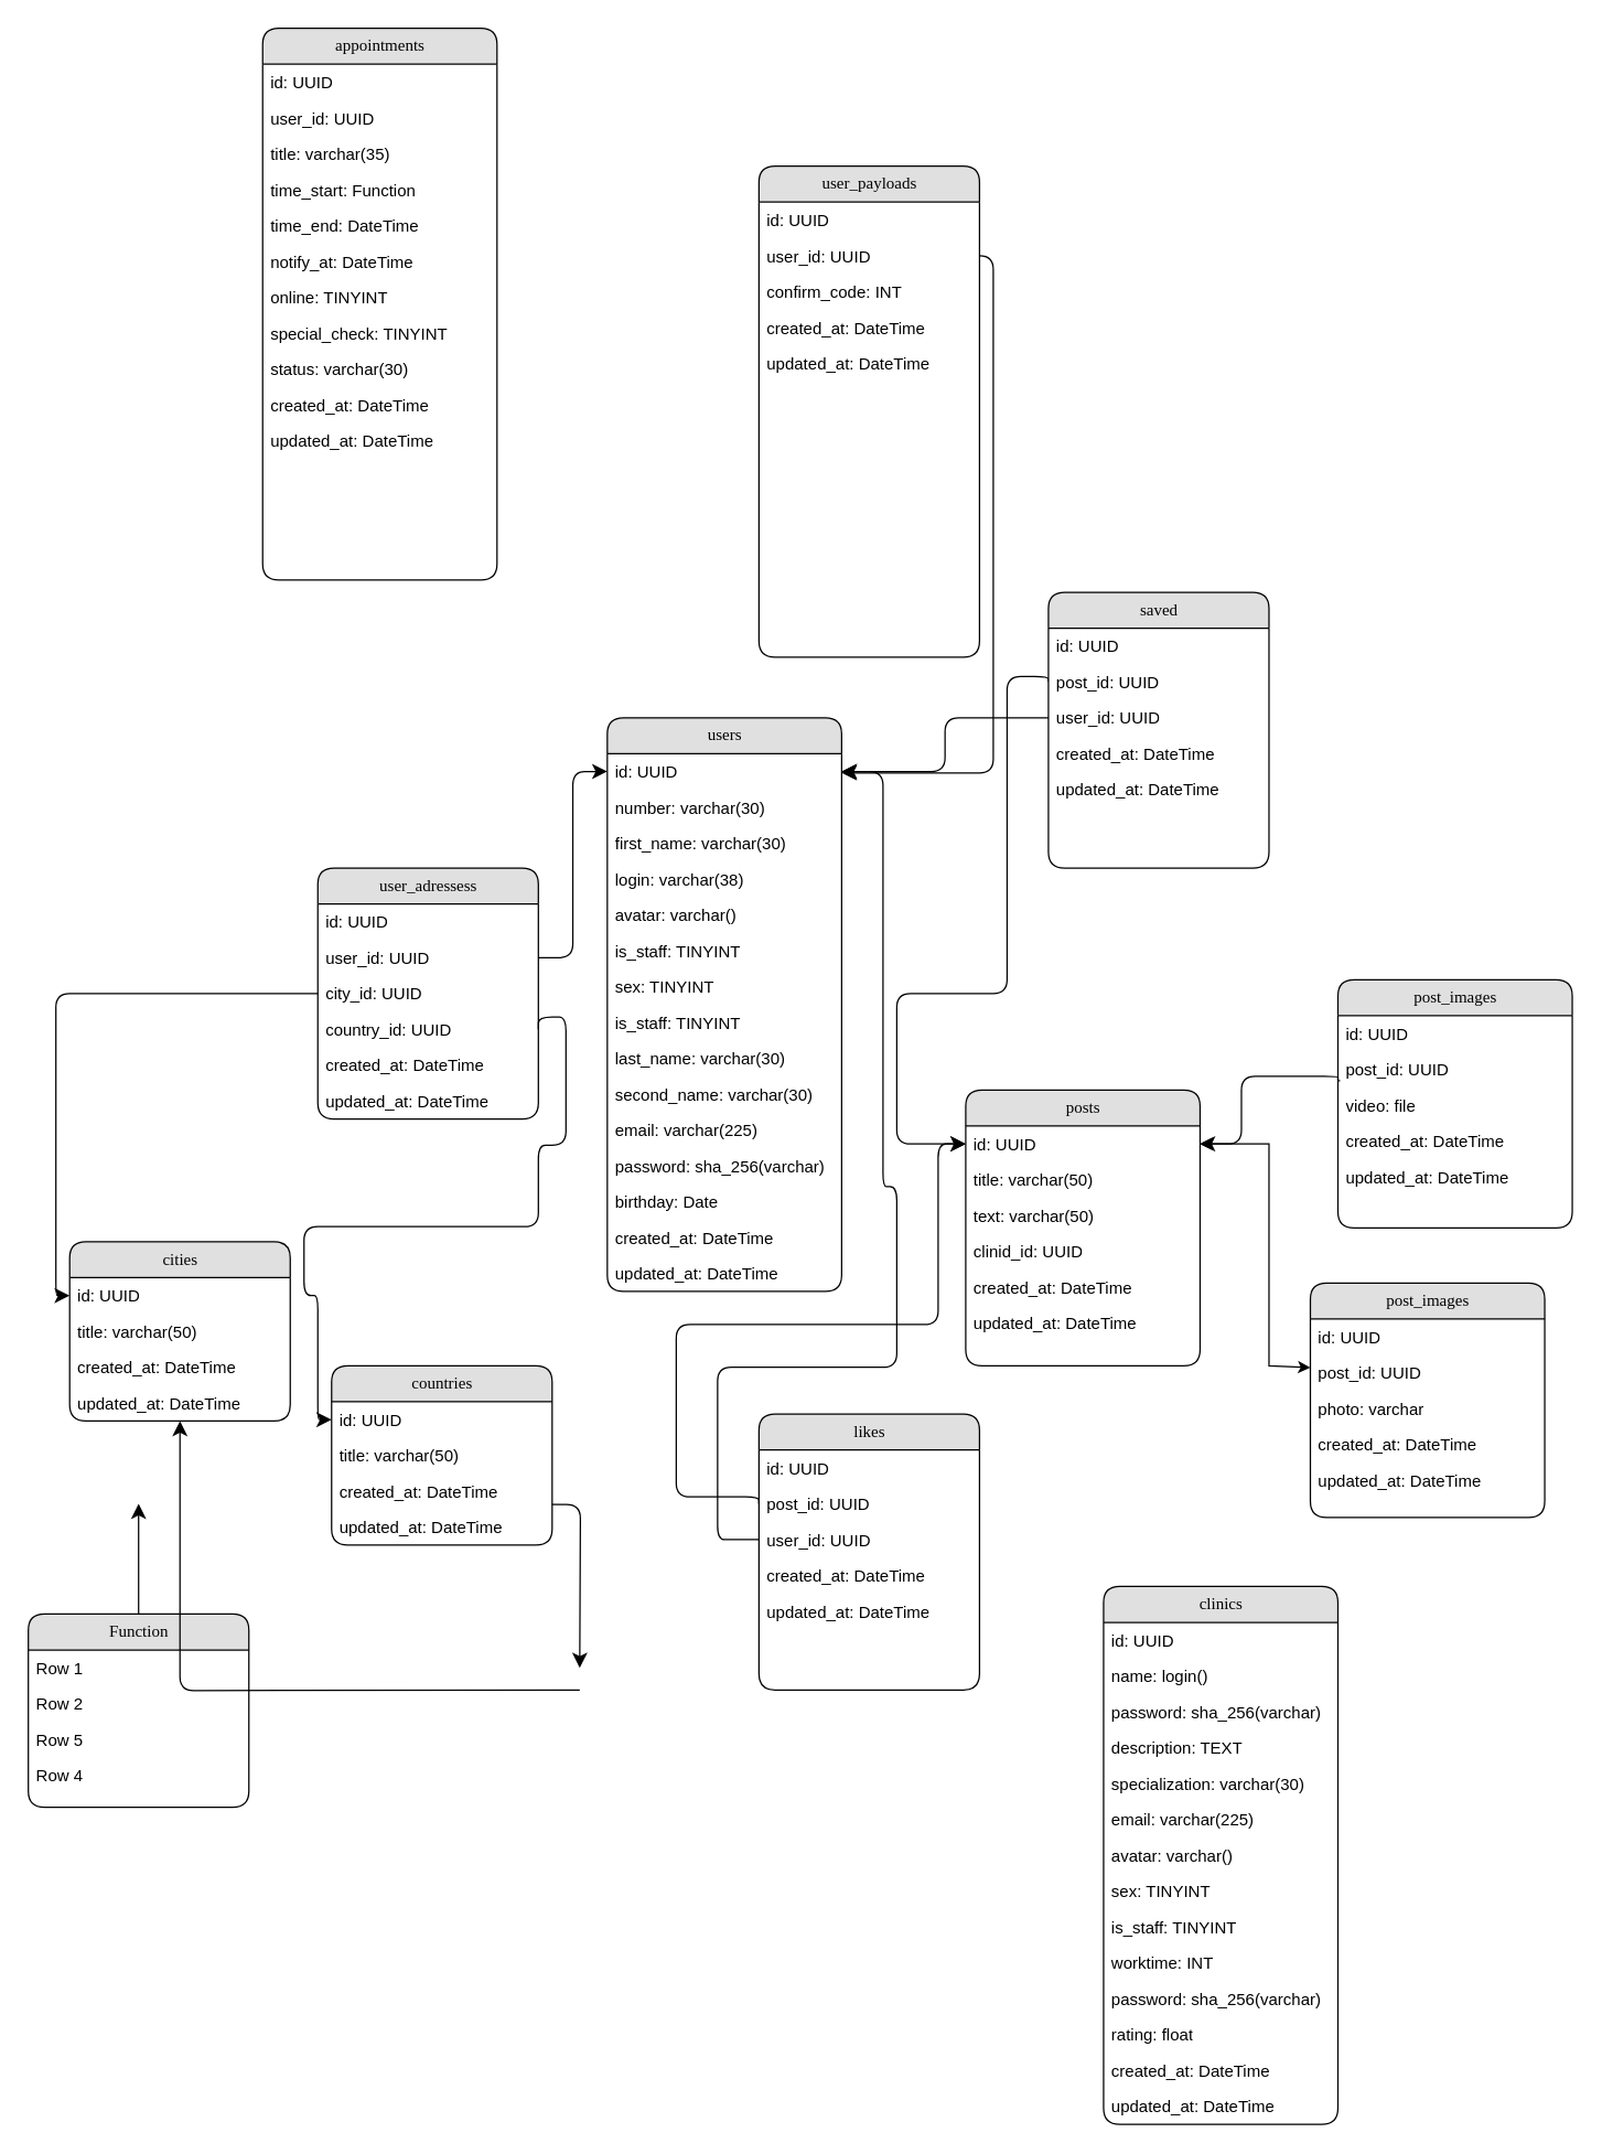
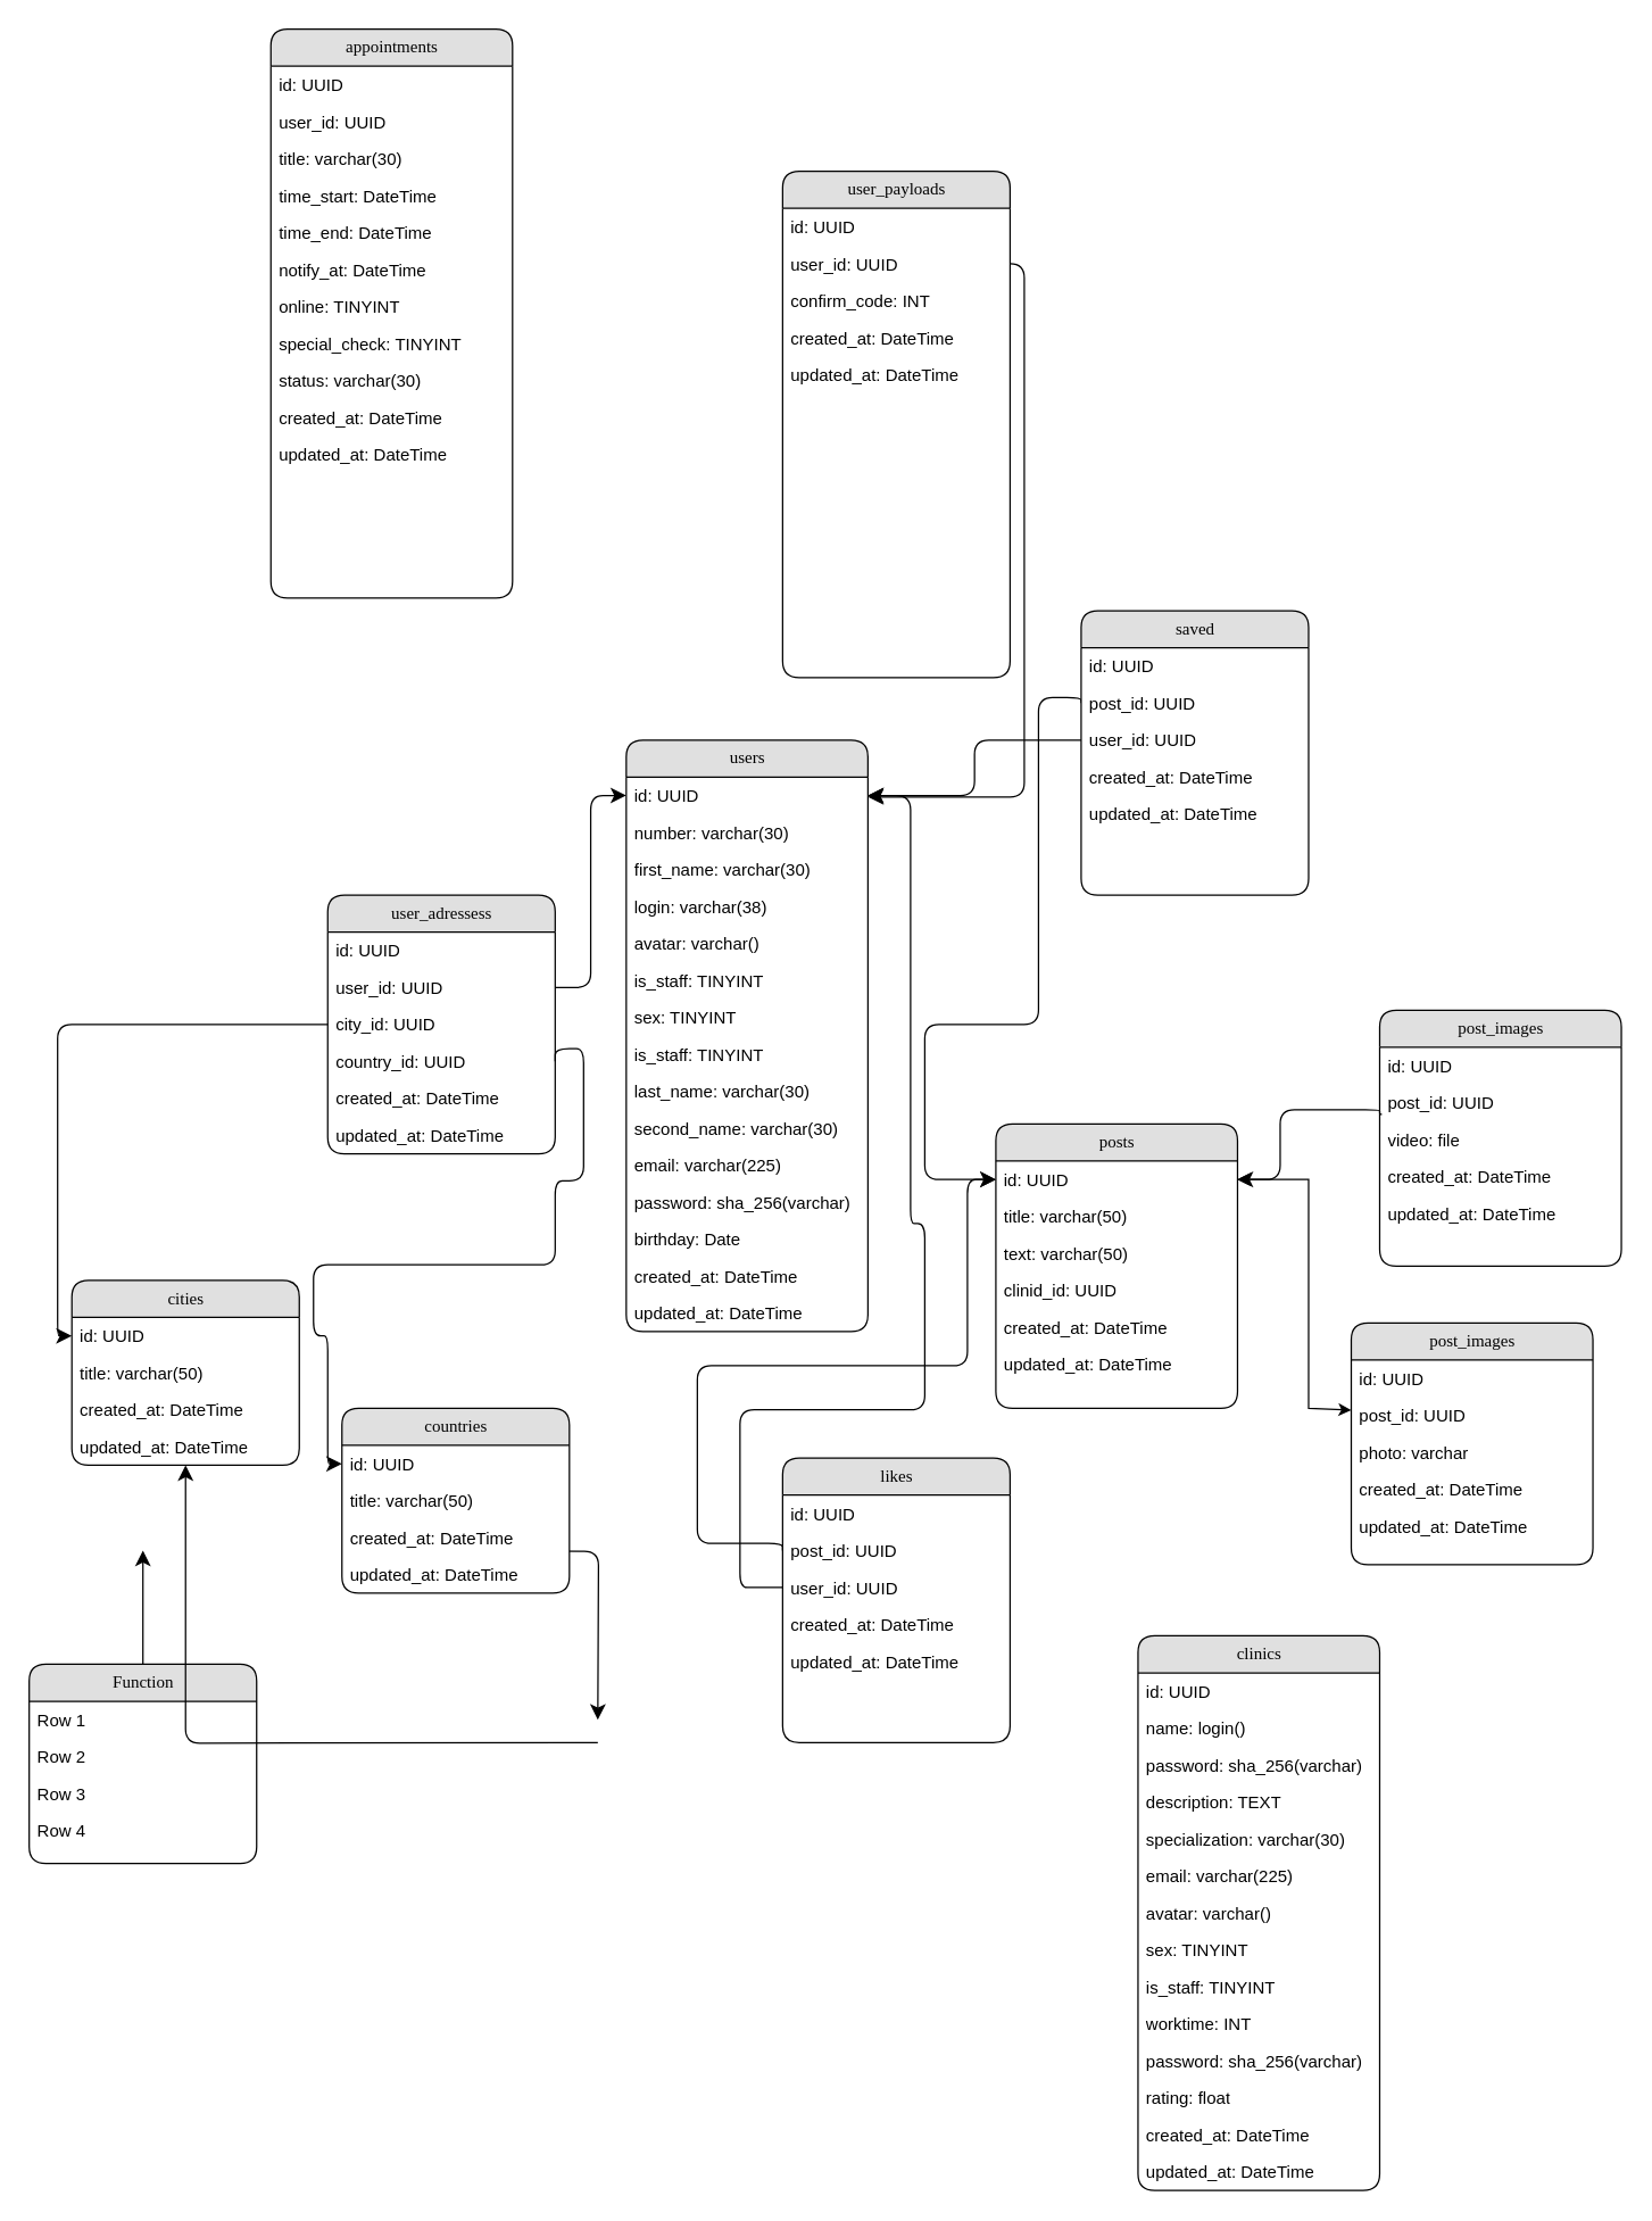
- <mxCell id="108" value="title: varchar(35)" style="text;html=1;strokeColor=none;fillColor=none;spacingLeft=4;spacingRight=4;whiteSpace=wrap;overflow=hidden;rotatable=0;points=[[0,0.5],[1,0.5]];portConstraint=eastwest;" vertex="1" parent="105"><mxGeometry y="78" width="170" height="26" as="geometry" /></mxCell>
+ <mxCell id="108" value="title: varchar(30)" style="text;html=1;strokeColor=none;fillColor=none;spacingLeft=4;spacingRight=4;whiteSpace=wrap;overflow=hidden;rotatable=0;points=[[0,0.5],[1,0.5]];portConstraint=eastwest;" vertex="1" parent="105"><mxGeometry y="78" width="170" height="26" as="geometry" /></mxCell>
- <mxCell id="109" value="time_start: Function" style="text;html=1;strokeColor=none;fillColor=none;spacingLeft=4;spacingRight=4;whiteSpace=wrap;overflow=hidden;rotatable=0;points=[[0,0.5],[1,0.5]];portConstraint=eastwest;" vertex="1" parent="105"><mxGeometry y="104" width="170" height="26" as="geometry" /></mxCell>
+ <mxCell id="109" value="time_start: DateTime" style="text;html=1;strokeColor=none;fillColor=none;spacingLeft=4;spacingRight=4;whiteSpace=wrap;overflow=hidden;rotatable=0;points=[[0,0.5],[1,0.5]];portConstraint=eastwest;" vertex="1" parent="105"><mxGeometry y="104" width="170" height="26" as="geometry" /></mxCell>
- <mxCell id="28" value="Row 5" style="text;html=1;strokeColor=none;fillColor=none;spacingLeft=4;spacingRight=4;whiteSpace=wrap;overflow=hidden;rotatable=0;points=[[0,0.5],[1,0.5]];portConstraint=eastwest;" parent="25" vertex="1"><mxGeometry y="78" width="160" height="26" as="geometry" /></mxCell>
+ <mxCell id="28" value="Row 3" style="text;html=1;strokeColor=none;fillColor=none;spacingLeft=4;spacingRight=4;whiteSpace=wrap;overflow=hidden;rotatable=0;points=[[0,0.5],[1,0.5]];portConstraint=eastwest;" parent="25" vertex="1"><mxGeometry y="78" width="160" height="26" as="geometry" /></mxCell>
